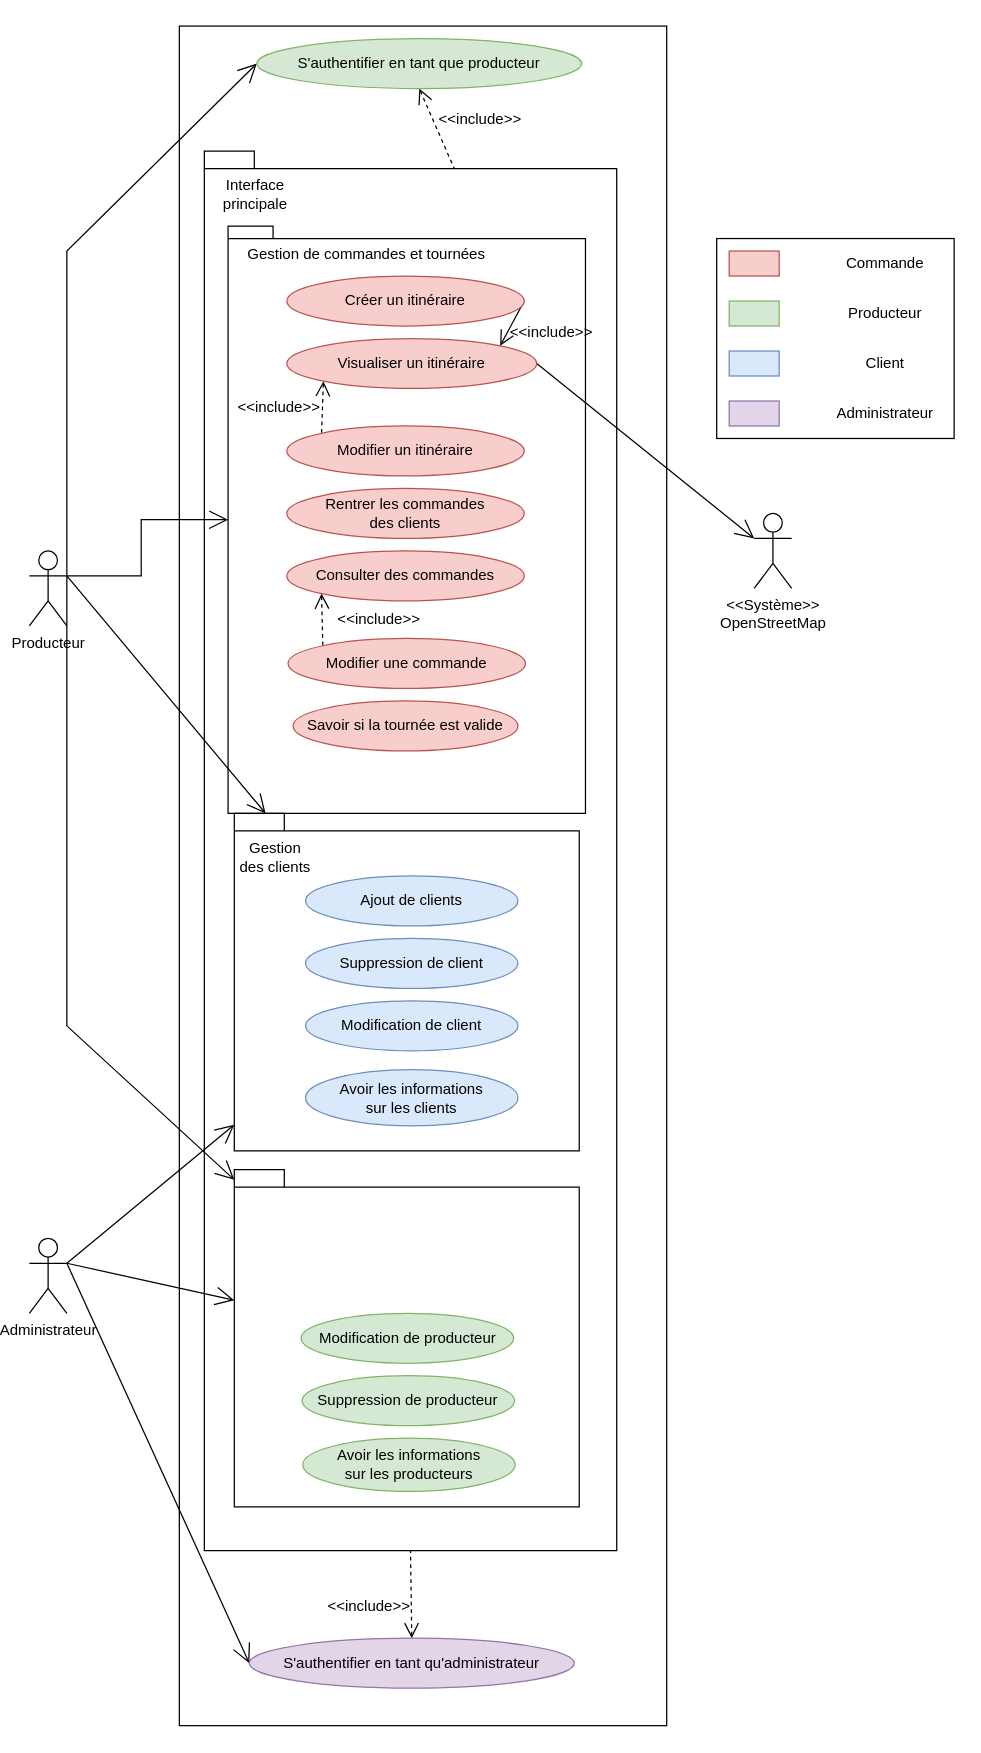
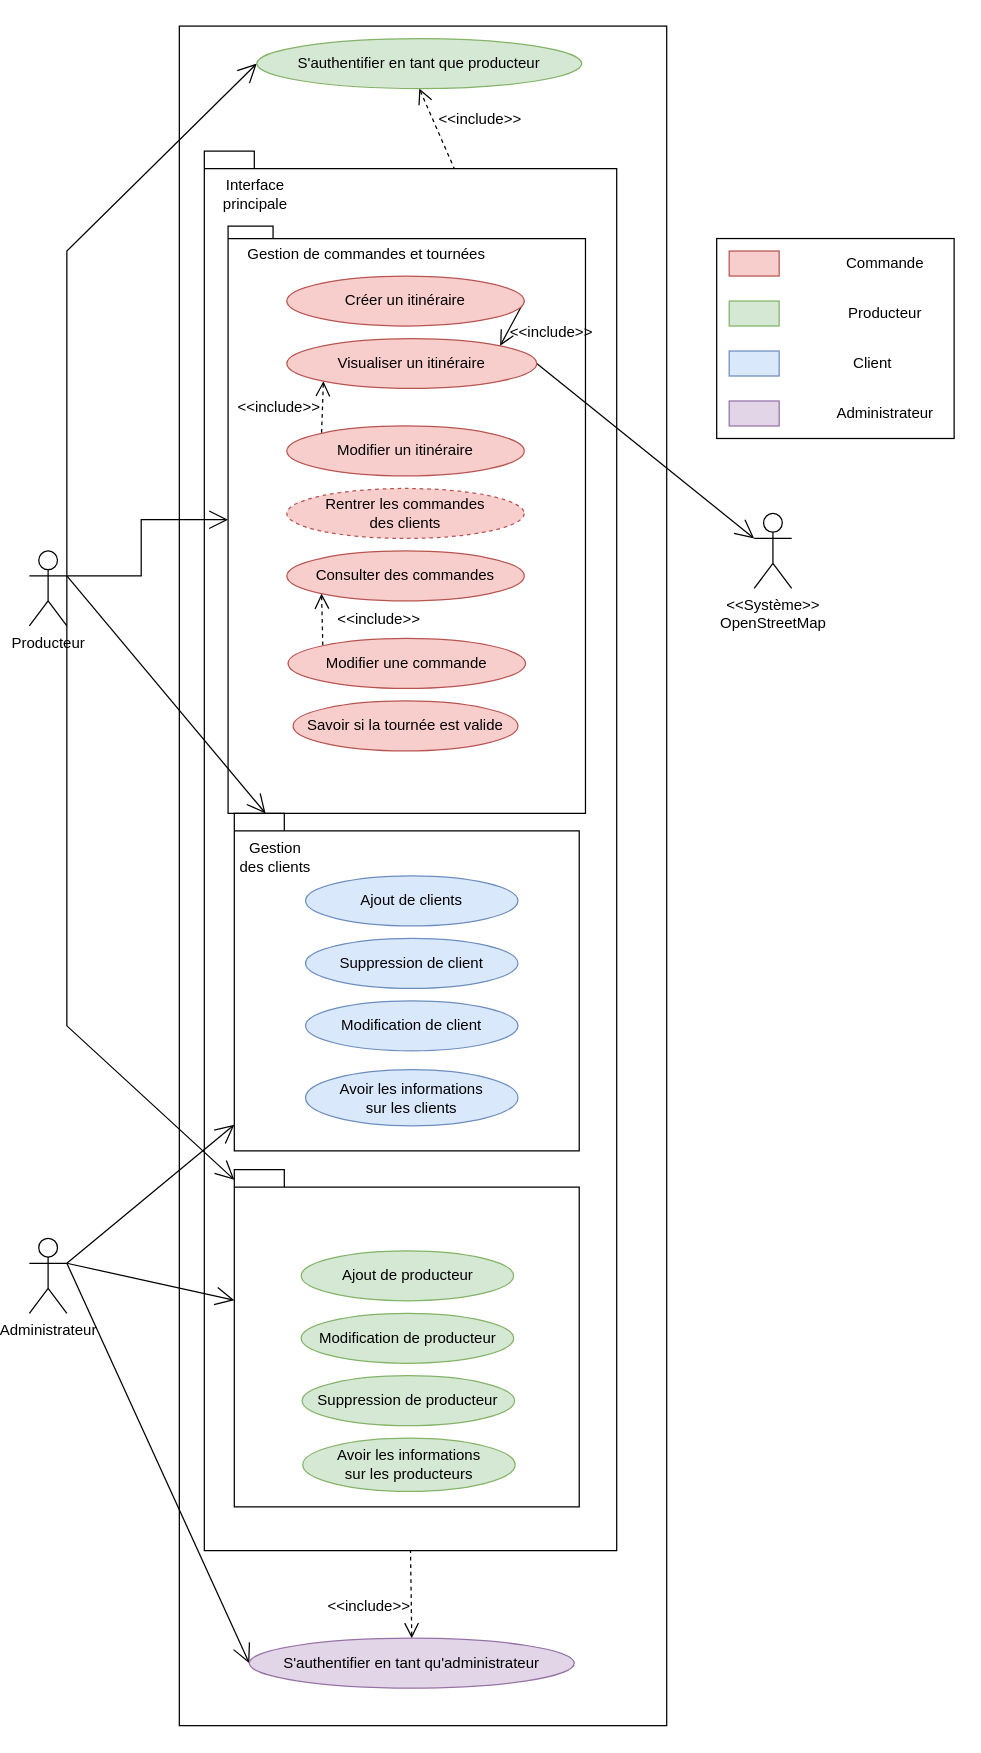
- <mxCell id="36" value="Client" style="text;html=1;strokeColor=none;fillColor=none;align=center;verticalAlign=middle;whiteSpace=wrap;rounded=0;" parent="1" vertex="1"><mxGeometry x="650" y="275" width="110" height="30" as="geometry" /></mxCell>
+ <mxCell id="36" value="Client" style="text;html=1;strokeColor=none;fillColor=none;align=center;verticalAlign=middle;whiteSpace=wrap;rounded=0;" parent="1" vertex="1"><mxGeometry x="640" y="275" width="110" height="30" as="geometry" /></mxCell>
- <mxCell id="20" value="Rentrer les commandes&lt;br&gt;des clients" style="ellipse;whiteSpace=wrap;html=1;fillColor=#f8cecc;strokeColor=#b85450;" parent="1" vertex="1"><mxGeometry x="226" y="390" width="190" height="40" as="geometry" /></mxCell>
+ <mxCell id="20" value="Rentrer les commandes&lt;br&gt;des clients" style="ellipse;whiteSpace=wrap;html=1;fillColor=#f8cecc;strokeColor=#b85450;dashed=1;" parent="1" vertex="1"><mxGeometry x="226" y="390" width="190" height="40" as="geometry" /></mxCell>
+ <mxCell id="51" value="Ajout de producteur" style="ellipse;whiteSpace=wrap;html=1;fillColor=#d5e8d4;strokeColor=#82b366;" parent="1" vertex="1"><mxGeometry x="237.5" y="1000" width="170" height="40" as="geometry" /></mxCell>
